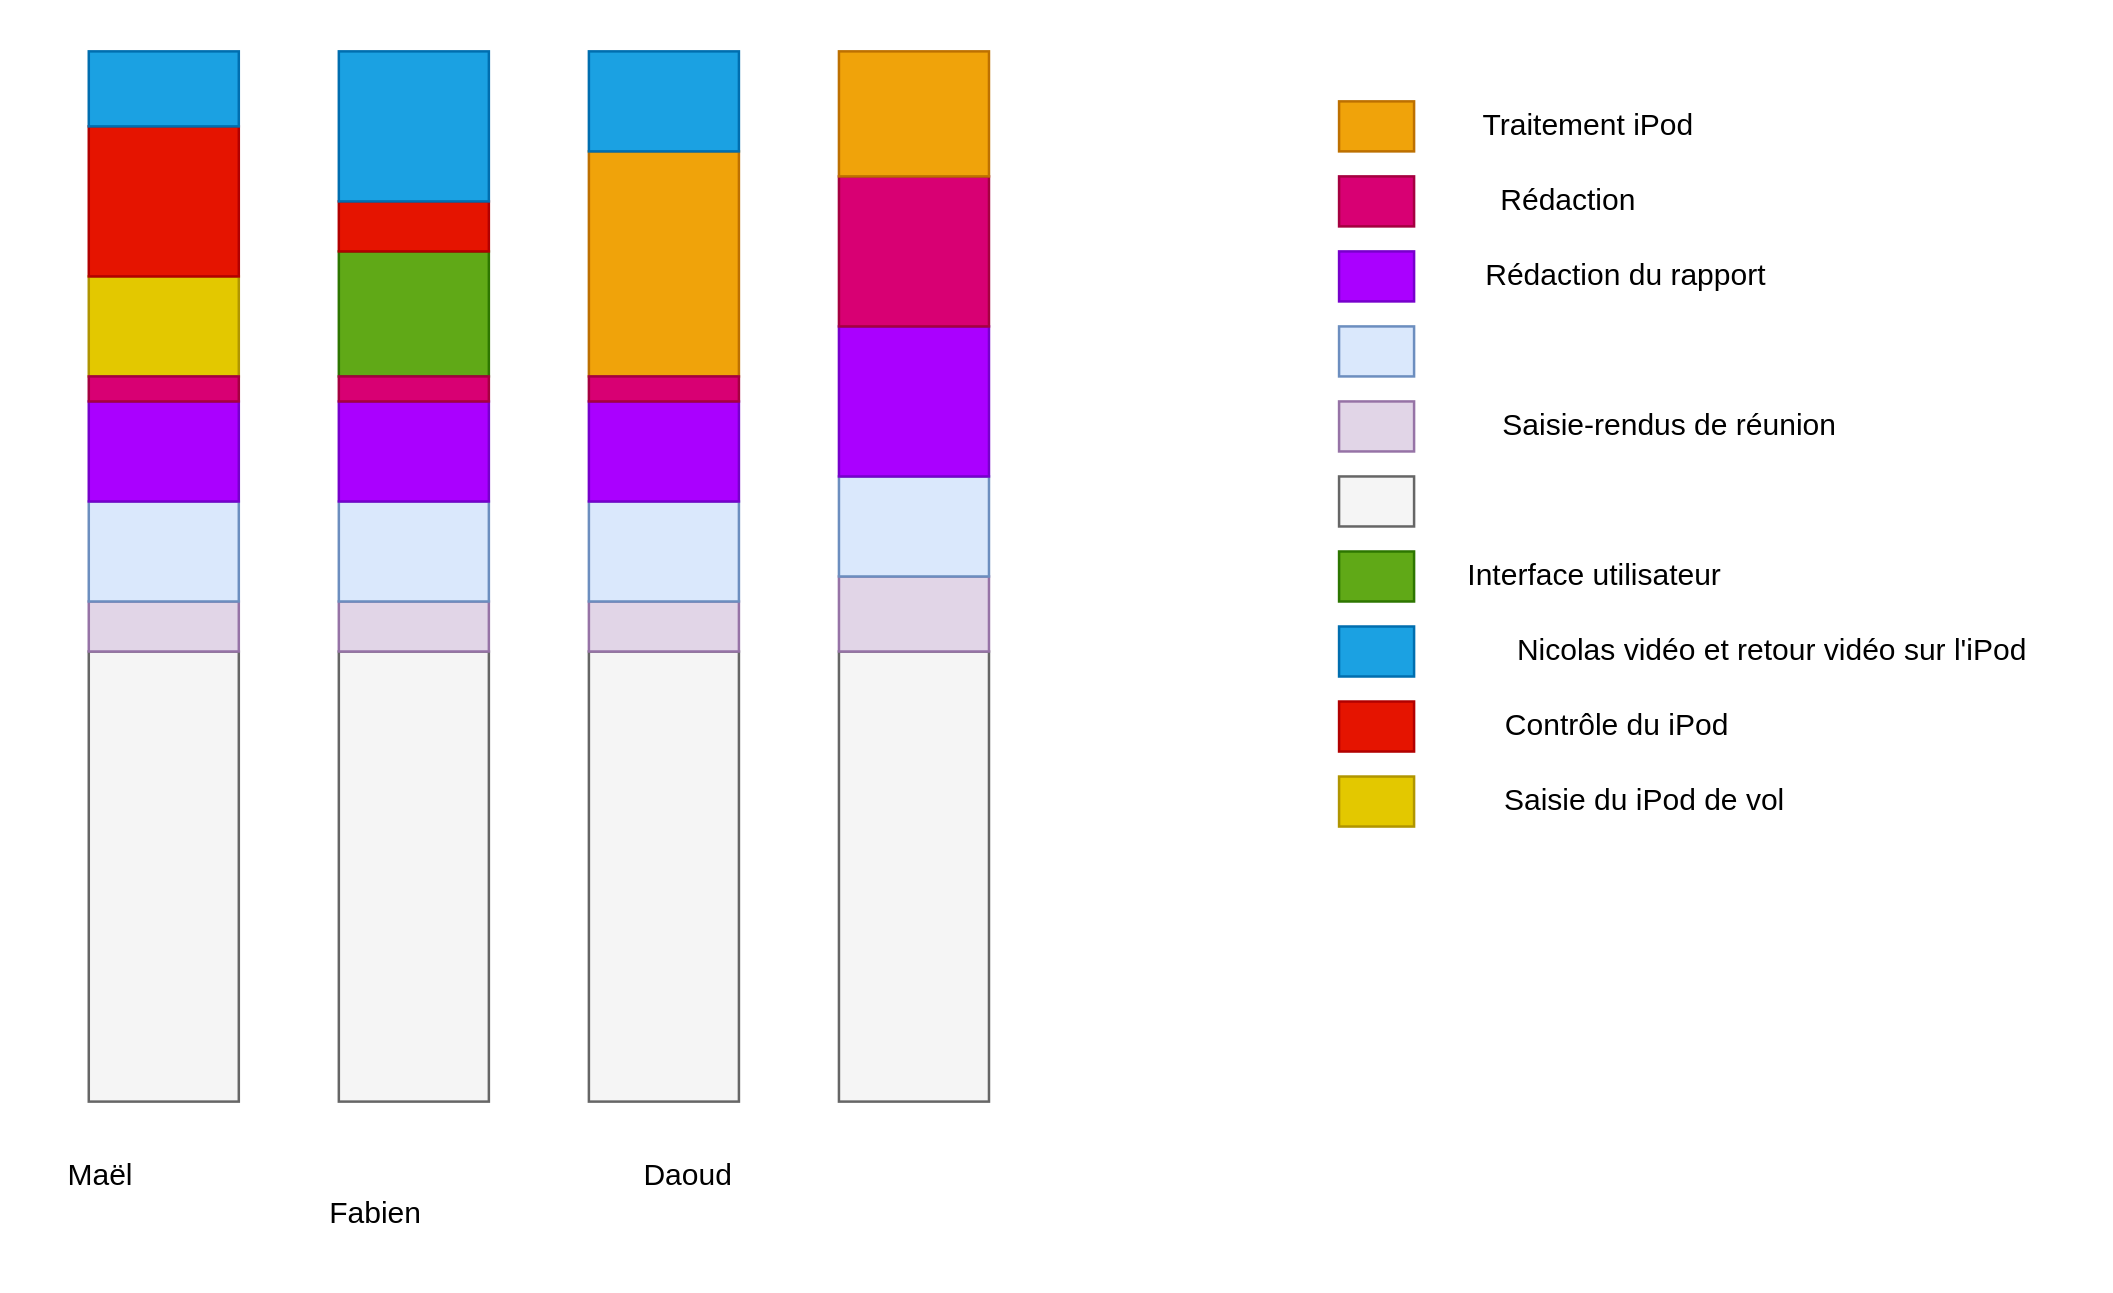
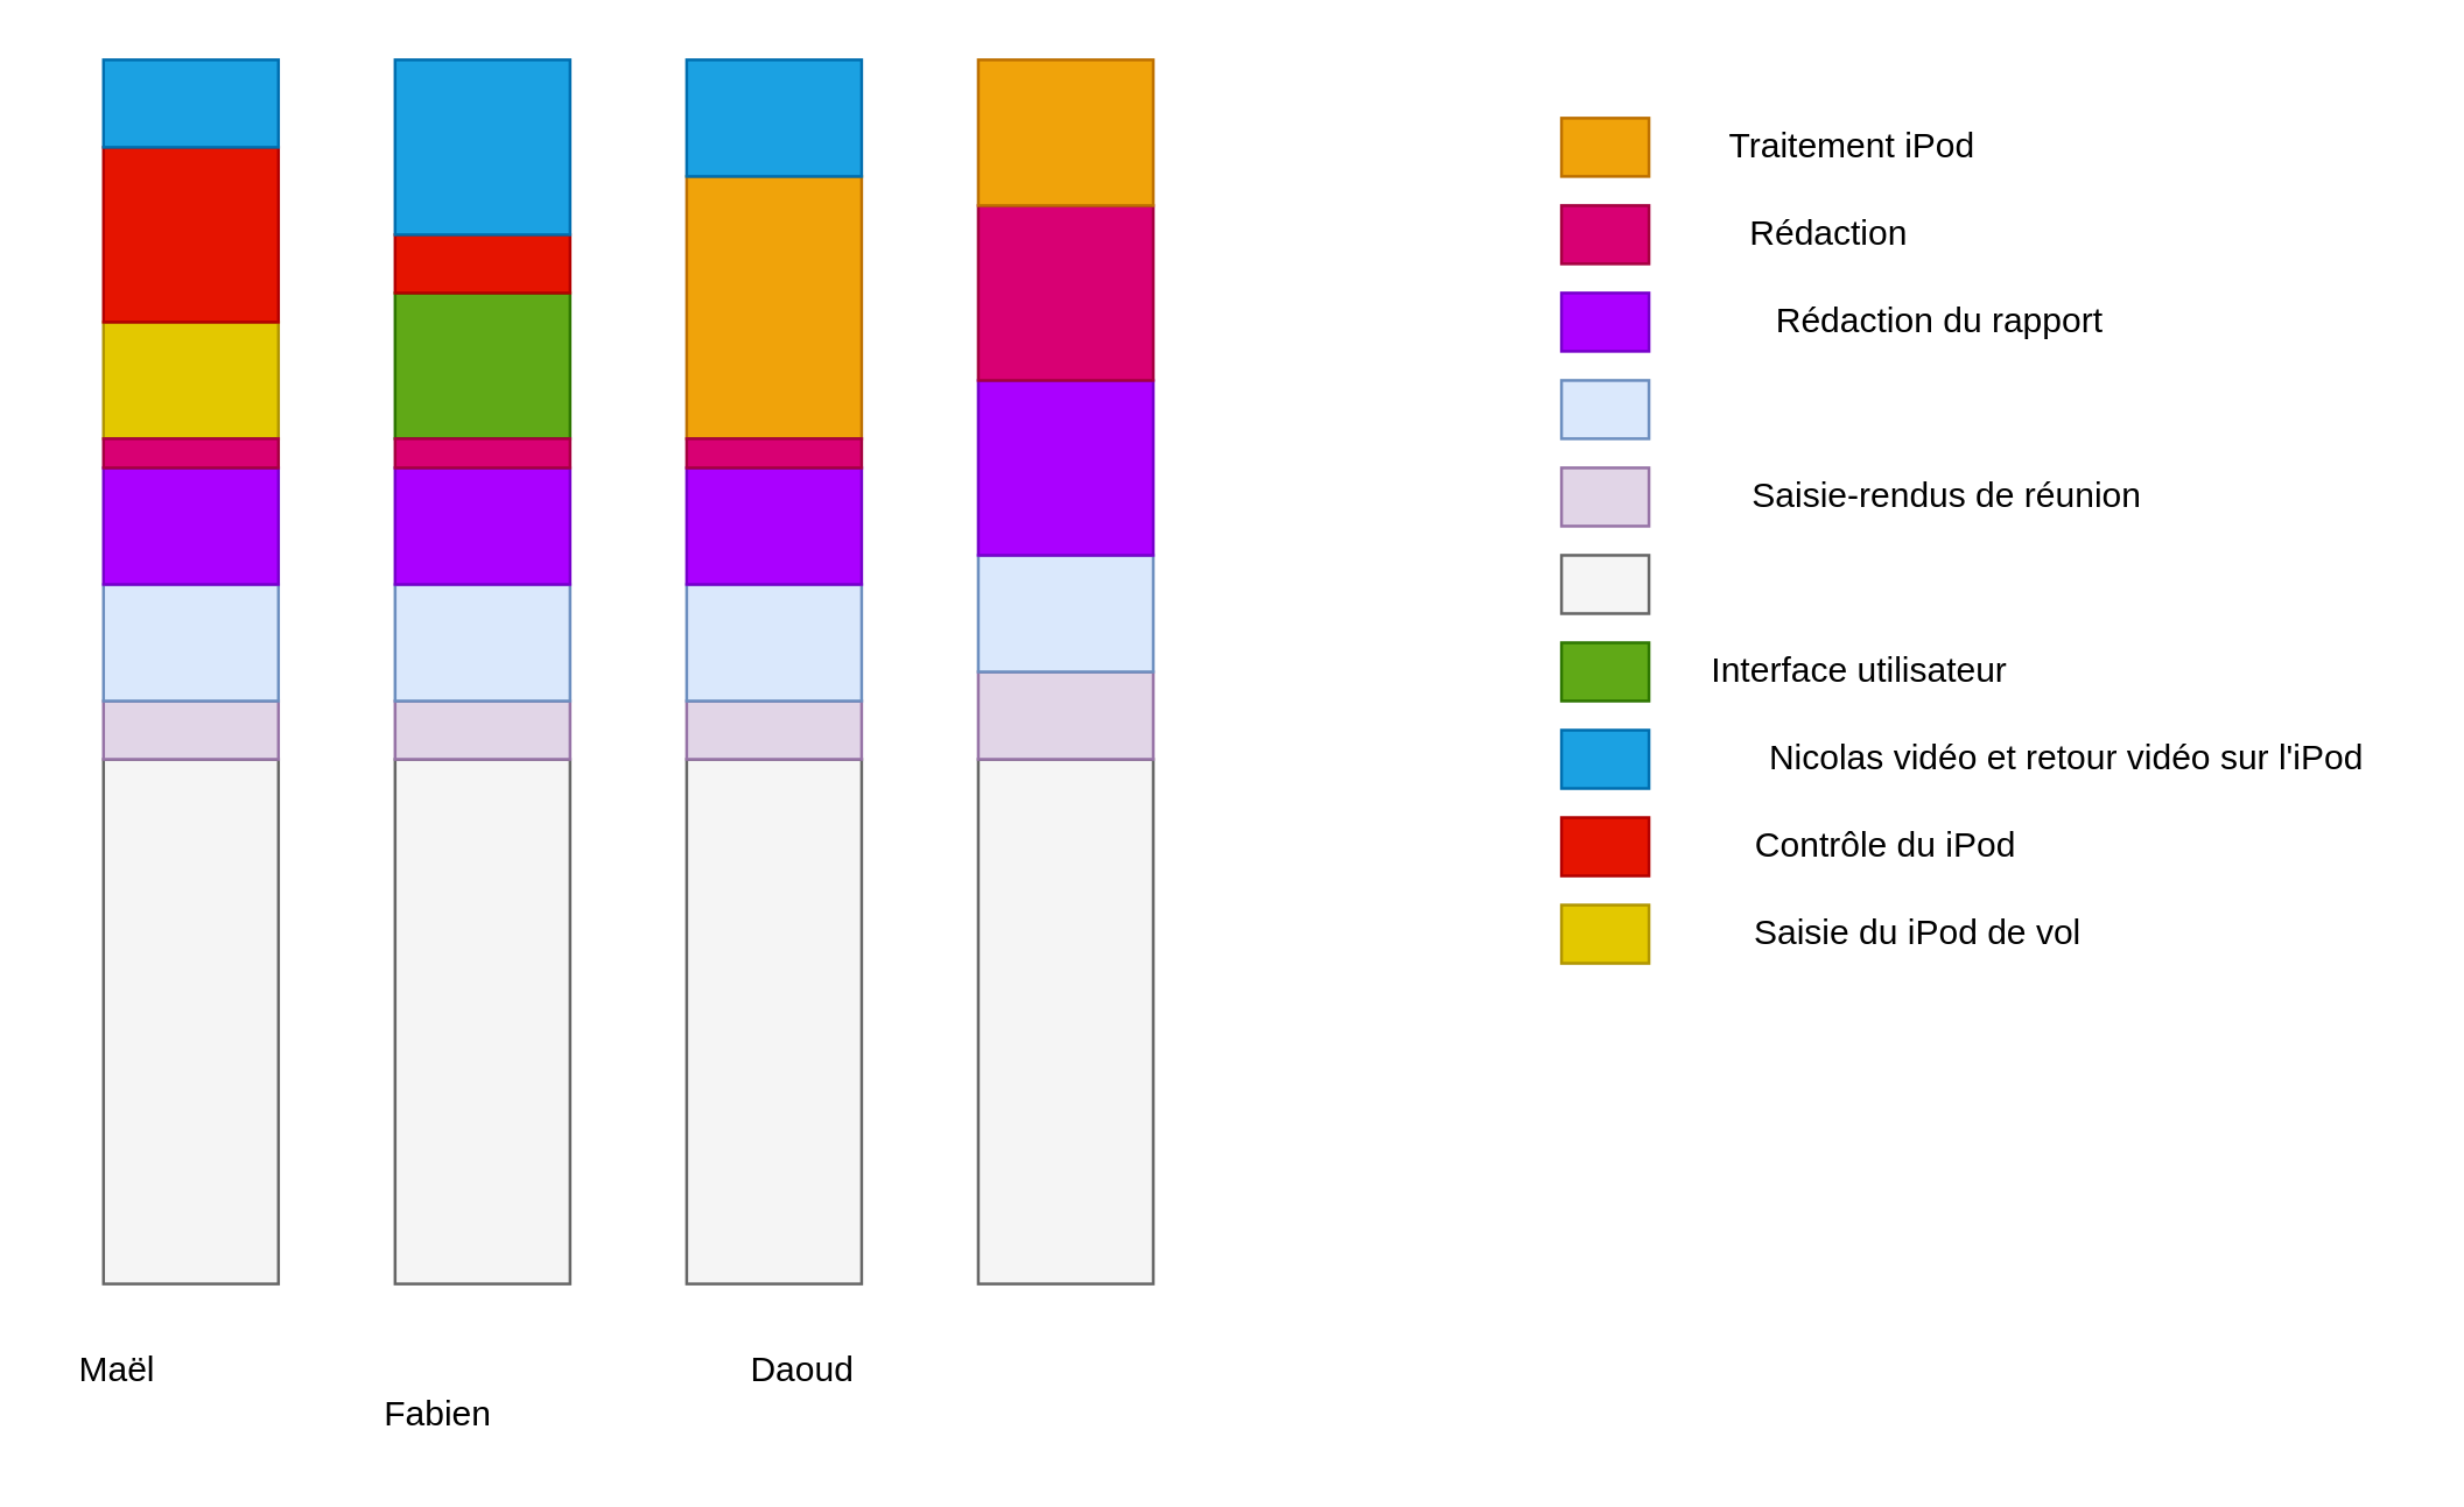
- <mxCell id="43" value="&lt;div align=&quot;left&quot;&gt;Rédaction du rapport&lt;/div&gt;" style="text;html=1;strokeColor=none;fillColor=none;align=center;verticalAlign=middle;whiteSpace=wrap;rounded=0;" vertex="1" parent="1"><mxGeometry x="590" y="100" width="120" height="20" as="geometry" /></mxCell>
+ <mxCell id="43" value="&lt;div align=&quot;left&quot;&gt;Rédaction du rapport&lt;/div&gt;" style="text;html=1;strokeColor=none;fillColor=none;align=center;verticalAlign=middle;whiteSpace=wrap;rounded=0;" vertex="1" parent="1"><mxGeometry x="605" y="100" width="120" height="20" as="geometry" /></mxCell>
